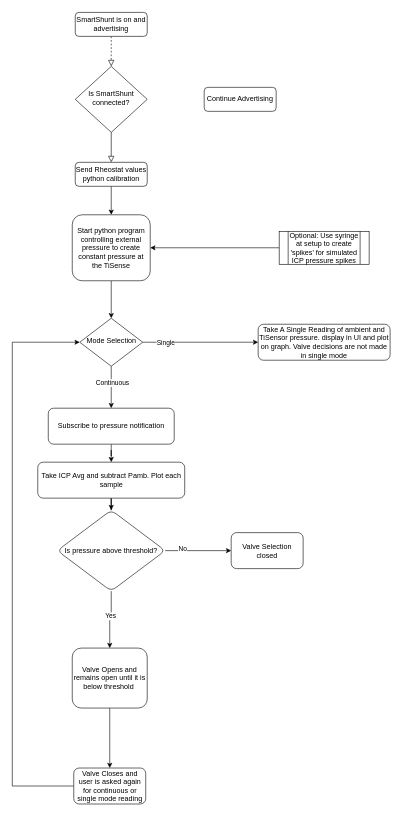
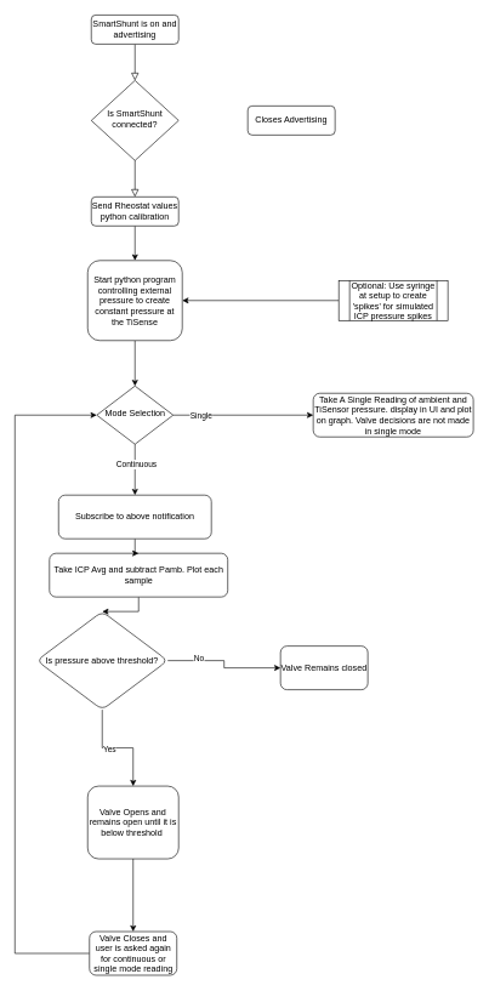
- <mxCell id="2" value="" style="rounded=0;html=1;jettySize=auto;orthogonalLoop=1;fontSize=11;endArrow=block;endFill=0;endSize=8;strokeWidth=1;shadow=0;labelBackgroundColor=none;edgeStyle=orthogonalEdgeStyle;dashed=1;" parent="1" source="3" target="4" edge="1"><mxGeometry relative="1" as="geometry" /></mxCell>
+ <mxCell id="2" value="" style="rounded=0;html=1;jettySize=auto;orthogonalLoop=1;fontSize=11;endArrow=block;endFill=0;endSize=8;strokeWidth=1;shadow=0;labelBackgroundColor=none;edgeStyle=orthogonalEdgeStyle;" parent="1" source="3" target="4" edge="1"><mxGeometry relative="1" as="geometry" /></mxCell>
- <mxCell id="5" value="Continue Advertising" style="rounded=1;whiteSpace=wrap;html=1;fontSize=12;glass=0;strokeWidth=1;shadow=0;" parent="1" vertex="1"><mxGeometry x="340" y="145" width="120" height="40" as="geometry" /></mxCell>
+ <mxCell id="5" value="Closes Advertising" style="rounded=1;whiteSpace=wrap;html=1;fontSize=12;glass=0;strokeWidth=1;shadow=0;" parent="1" vertex="1"><mxGeometry x="340" y="145" width="120" height="40" as="geometry" /></mxCell>
- <mxCell id="27" value="Subscribe to pressure notification" style="rounded=1;whiteSpace=wrap;html=1;" vertex="1" parent="1"><mxGeometry x="80" y="680" width="210" height="60" as="geometry" /></mxCell>
+ <mxCell id="27" value="Subscribe to above notification" style="rounded=1;whiteSpace=wrap;html=1;" vertex="1" parent="1"><mxGeometry x="80" y="680" width="210" height="60" as="geometry" /></mxCell>
- <mxCell id="25" value="Take ICP Avg and subtract Pamb. Plot each sample" style="rounded=1;whiteSpace=wrap;html=1;" vertex="1" parent="1"><mxGeometry x="62.5" y="770" width="245" height="60" as="geometry" /></mxCell>
+ <mxCell id="25" value="Take ICP Avg and subtract Pamb. Plot each sample" style="rounded=1;whiteSpace=wrap;html=1;" vertex="1" parent="1"><mxGeometry x="67.5" y="760" width="245" height="60" as="geometry" /></mxCell>
- <mxCell id="23" value="Is pressure above threshold?" style="rhombus;whiteSpace=wrap;html=1;rounded=1;glass=0;strokeWidth=1;shadow=0;" vertex="1" parent="1"><mxGeometry x="95" y="850" width="180" height="135" as="geometry" /></mxCell>
+ <mxCell id="23" value="Is pressure above threshold?" style="rhombus;whiteSpace=wrap;html=1;rounded=1;glass=0;strokeWidth=1;shadow=0;" vertex="1" parent="1"><mxGeometry x="50" y="840" width="180" height="135" as="geometry" /></mxCell>
- <mxCell id="30" value="Valve Selection closed" style="whiteSpace=wrap;html=1;rounded=1;glass=0;strokeWidth=1;shadow=0;" vertex="1" parent="1"><mxGeometry x="385" y="887.5" width="120" height="60" as="geometry" /></mxCell>
+ <mxCell id="30" value="Valve Remains closed" style="whiteSpace=wrap;html=1;rounded=1;glass=0;strokeWidth=1;shadow=0;" vertex="1" parent="1"><mxGeometry x="385" y="887.5" width="120" height="60" as="geometry" /></mxCell>
